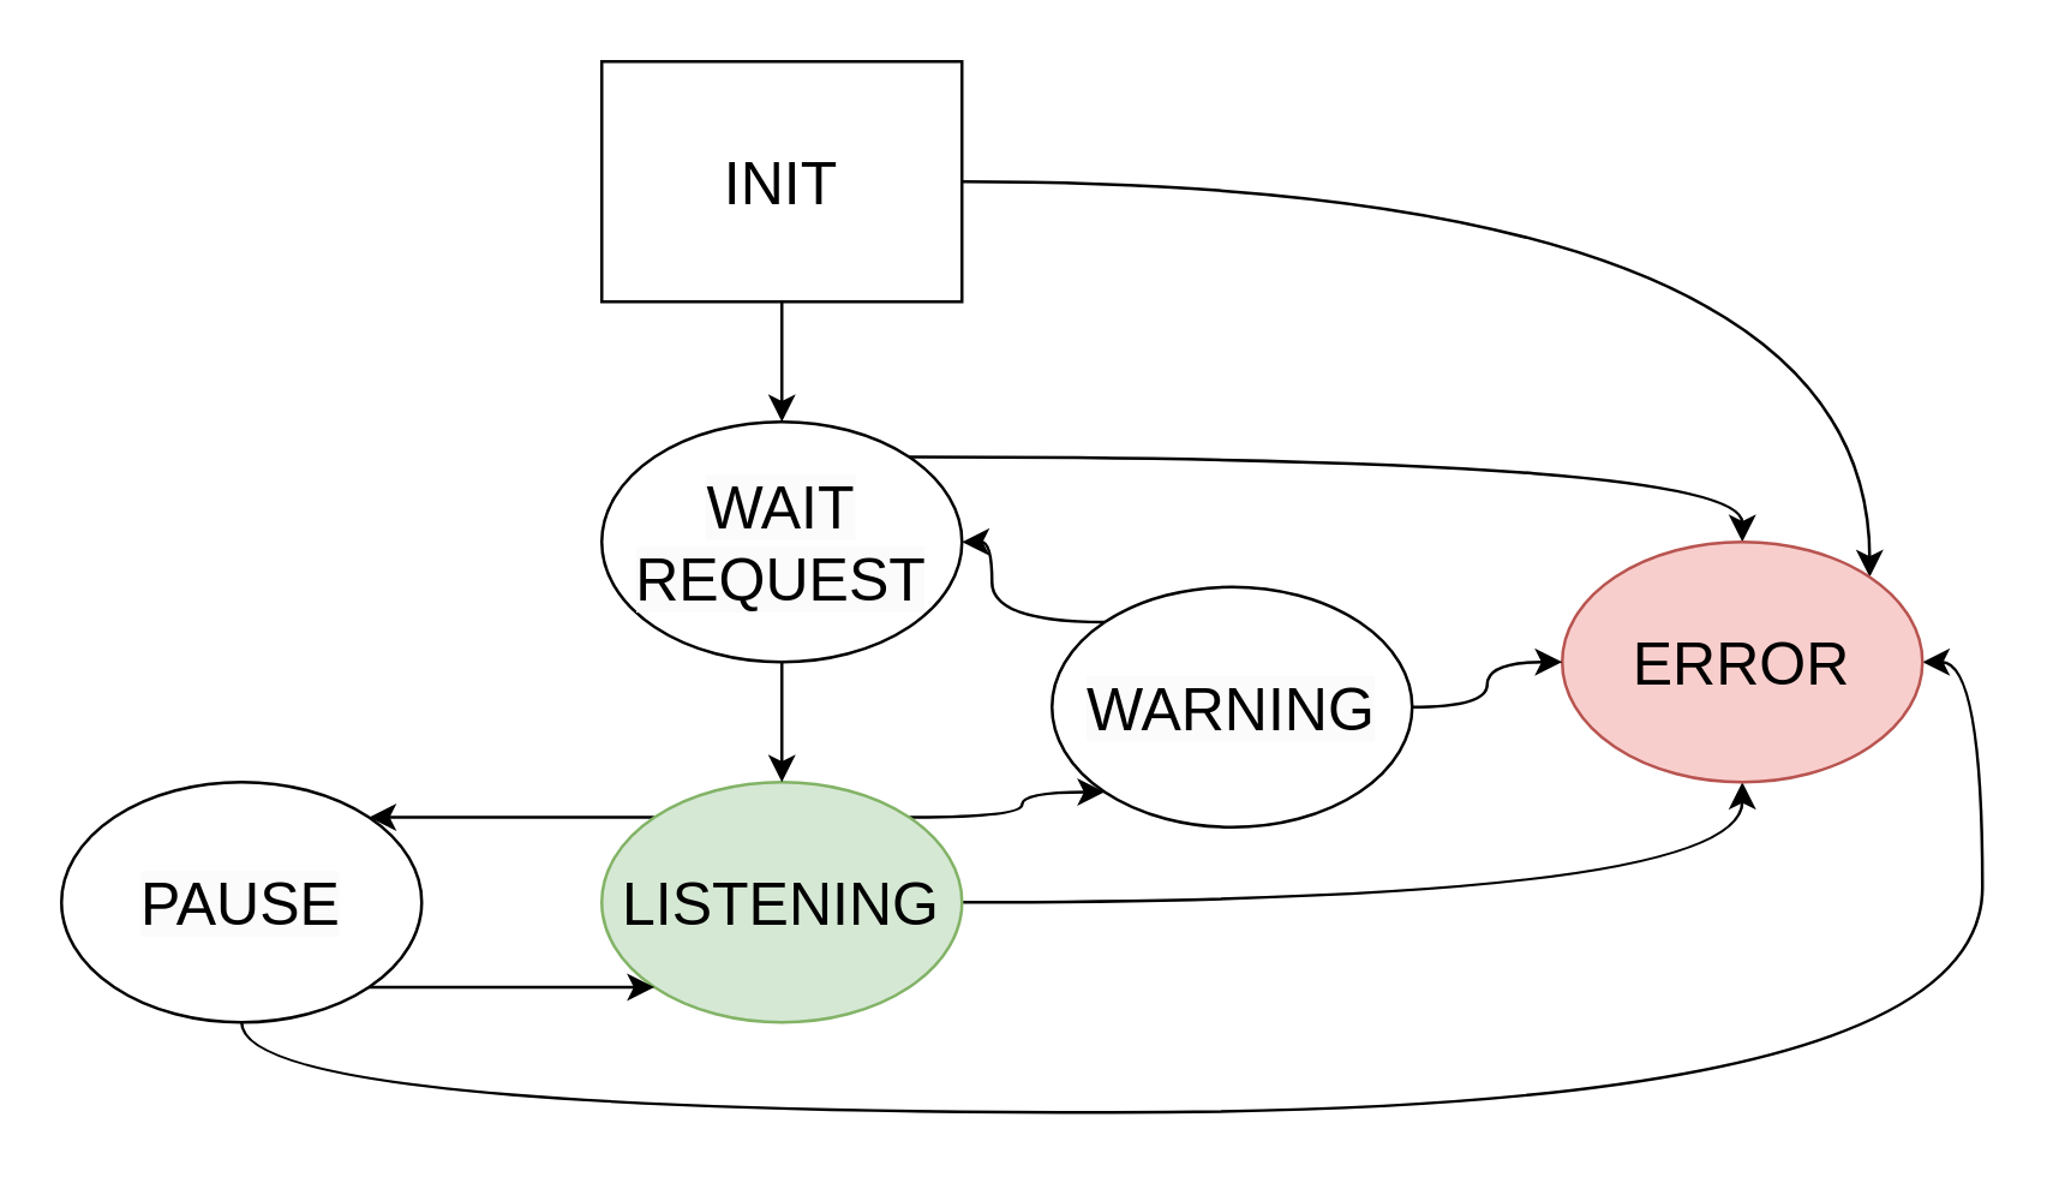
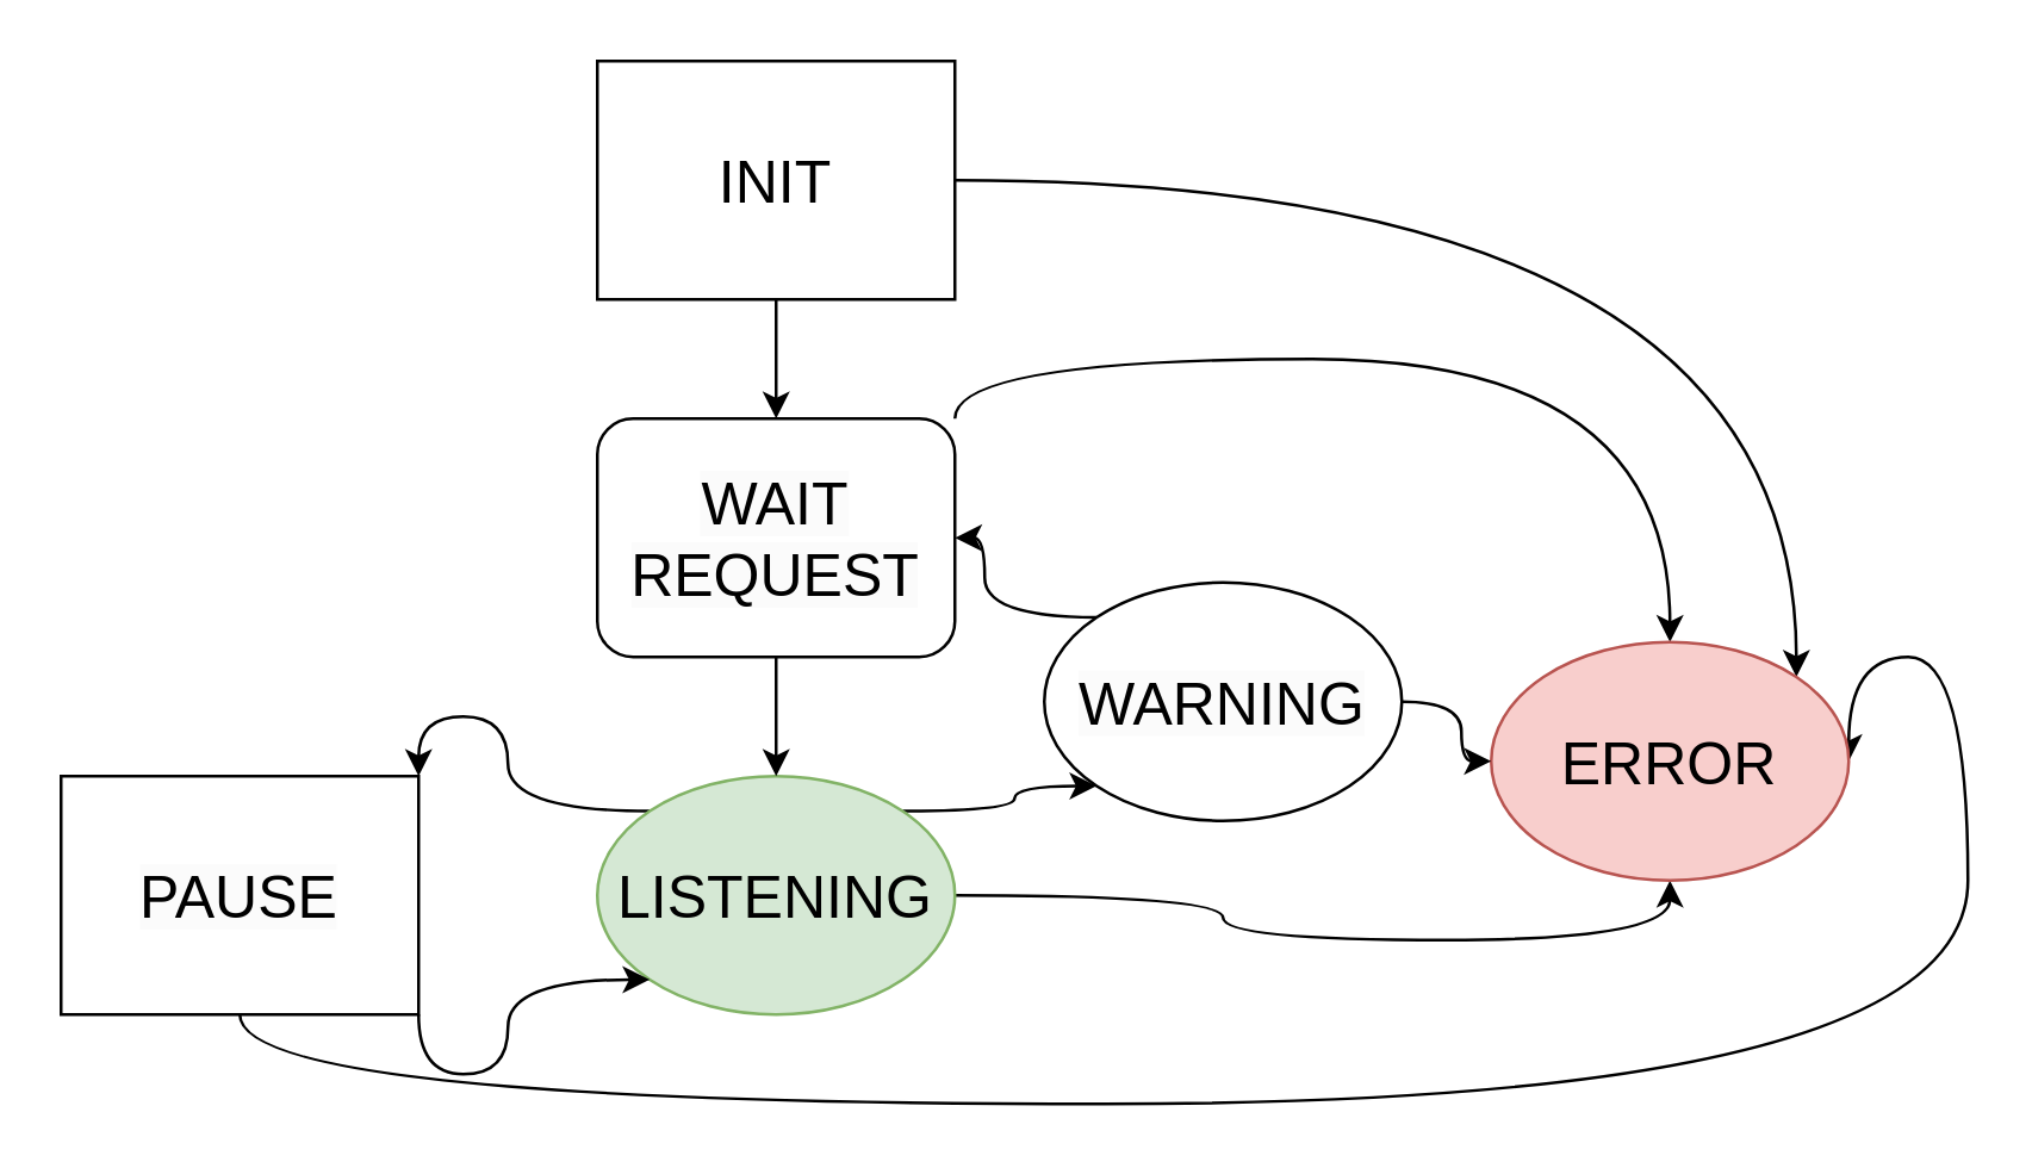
- <mxCell id="11" value="&lt;span style=&quot;color: rgb(0, 0, 0); font-family: Helvetica; font-size: 20px; font-style: normal; font-variant-ligatures: normal; font-variant-caps: normal; font-weight: 400; letter-spacing: normal; orphans: 2; text-align: center; text-indent: 0px; text-transform: none; widows: 2; word-spacing: 0px; -webkit-text-stroke-width: 0px; white-space: normal; background-color: rgb(251, 251, 251); text-decoration-thickness: initial; text-decoration-style: initial; text-decoration-color: initial; display: inline !important; float: none;&quot;&gt;WAIT REQUEST&lt;/span&gt;" style="ellipse;whiteSpace=wrap;html=1;" vertex="1" parent="1"><mxGeometry x="200" y="140" width="120" height="80" as="geometry" /></mxCell>
+ <mxCell id="11" value="&lt;span style=&quot;color: rgb(0, 0, 0); font-family: Helvetica; font-size: 20px; font-style: normal; font-variant-ligatures: normal; font-variant-caps: normal; font-weight: 400; letter-spacing: normal; orphans: 2; text-align: center; text-indent: 0px; text-transform: none; widows: 2; word-spacing: 0px; -webkit-text-stroke-width: 0px; white-space: normal; background-color: rgb(251, 251, 251); text-decoration-thickness: initial; text-decoration-style: initial; text-decoration-color: initial; display: inline !important; float: none;&quot;&gt;WAIT REQUEST&lt;/span&gt;" style="whiteSpace=wrap;html=1;rounded=1;" vertex="1" parent="1"><mxGeometry x="200" y="140" width="120" height="80" as="geometry" /></mxCell>
- <mxCell id="15" value="&lt;font style=&quot;font-size: 20px;&quot;&gt;ERROR&lt;/font&gt;" style="ellipse;whiteSpace=wrap;html=1;fillColor=#f8cecc;strokeColor=#b85450;" vertex="1" parent="1"><mxGeometry x="520" y="180" width="120" height="80" as="geometry" /></mxCell>
+ <mxCell id="15" value="&lt;font style=&quot;font-size: 20px;&quot;&gt;ERROR&lt;/font&gt;" style="ellipse;whiteSpace=wrap;html=1;fillColor=#f8cecc;strokeColor=#b85450;" vertex="1" parent="1"><mxGeometry x="500" y="215" width="120" height="80" as="geometry" /></mxCell>
- <mxCell id="8" value="&lt;span style=&quot;color: rgb(0, 0, 0); font-family: Helvetica; font-size: 20px; font-style: normal; font-variant-ligatures: normal; font-variant-caps: normal; font-weight: 400; letter-spacing: normal; orphans: 2; text-align: center; text-indent: 0px; text-transform: none; widows: 2; word-spacing: 0px; -webkit-text-stroke-width: 0px; white-space: normal; background-color: rgb(251, 251, 251); text-decoration-thickness: initial; text-decoration-style: initial; text-decoration-color: initial; display: inline !important; float: none;&quot;&gt;PAUSE&lt;/span&gt;" style="ellipse;whiteSpace=wrap;html=1;" vertex="1" parent="1"><mxGeometry x="20" y="260" width="120" height="80" as="geometry" /></mxCell>
+ <mxCell id="8" value="&lt;span style=&quot;color: rgb(0, 0, 0); font-family: Helvetica; font-size: 20px; font-style: normal; font-variant-ligatures: normal; font-variant-caps: normal; font-weight: 400; letter-spacing: normal; orphans: 2; text-align: center; text-indent: 0px; text-transform: none; widows: 2; word-spacing: 0px; -webkit-text-stroke-width: 0px; white-space: normal; background-color: rgb(251, 251, 251); text-decoration-thickness: initial; text-decoration-style: initial; text-decoration-color: initial; display: inline !important; float: none;&quot;&gt;PAUSE&lt;/span&gt;" style="whiteSpace=wrap;html=1;rounded=0;" vertex="1" parent="1"><mxGeometry x="20" y="260" width="120" height="80" as="geometry" /></mxCell>
